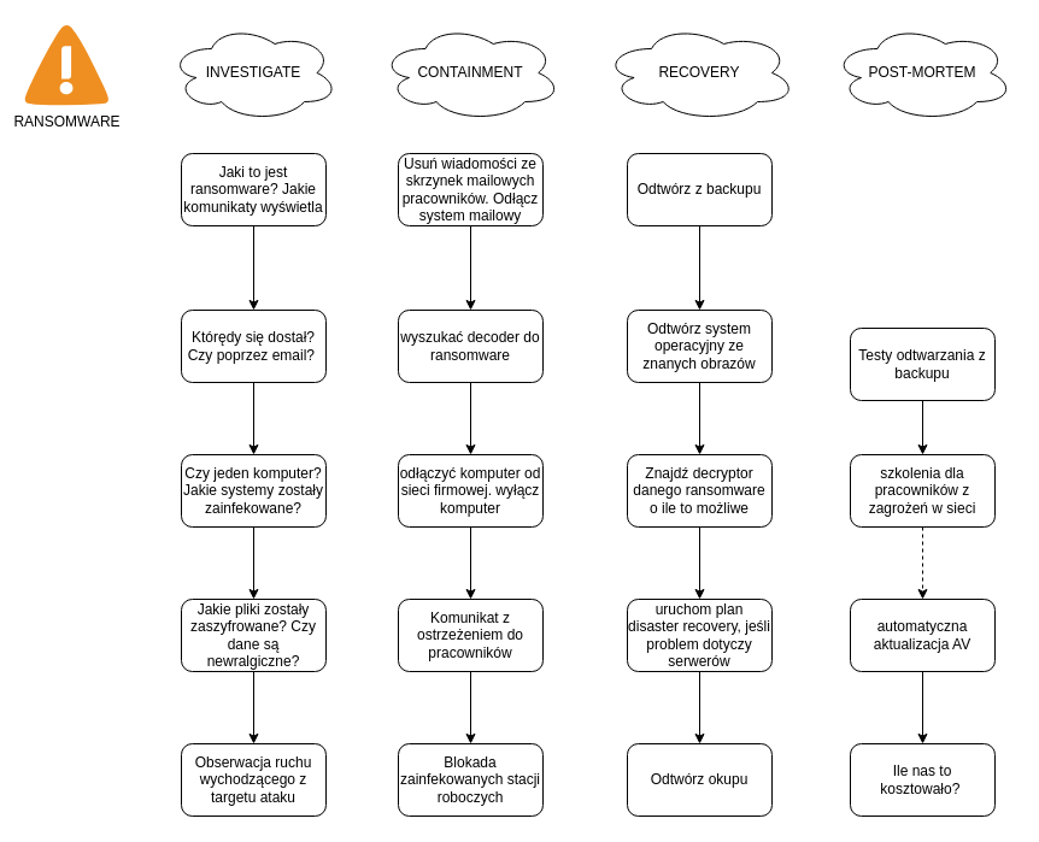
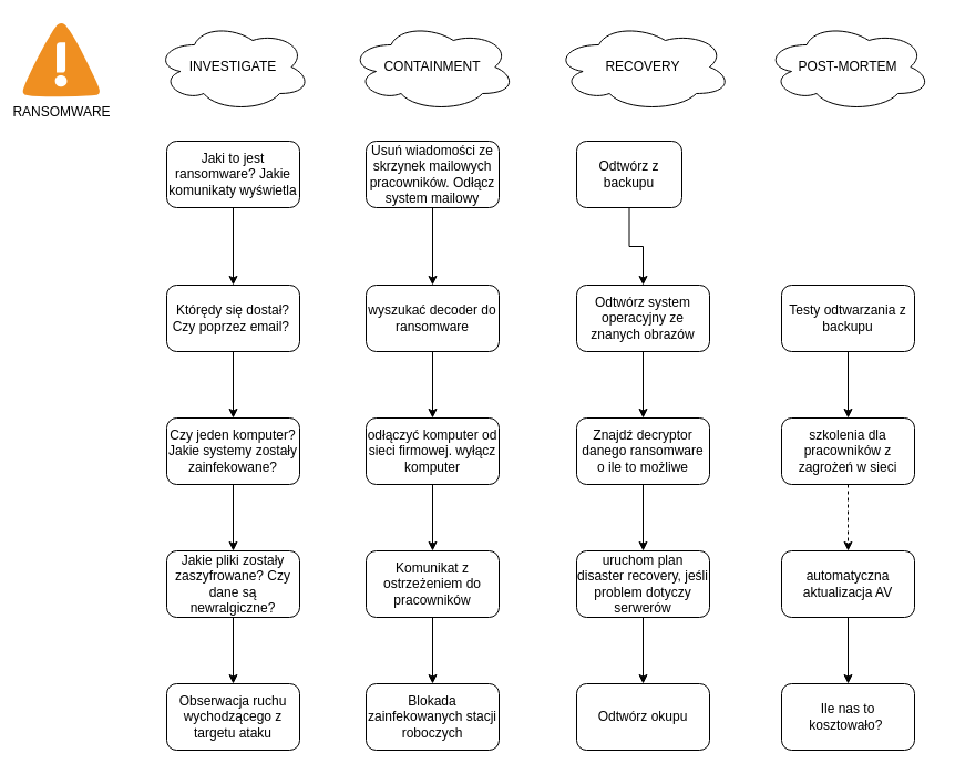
- <mxCell id="25" value="Odtwórz z backupu" style="rounded=1;whiteSpace=wrap;html=1;" vertex="1" parent="1"><mxGeometry x="520" y="127" width="120" height="60" as="geometry" /></mxCell>
+ <mxCell id="25" value="Odtwórz z backupu" style="rounded=1;whiteSpace=wrap;html=1;" vertex="1" parent="1"><mxGeometry x="520" y="127" width="95" height="60" as="geometry" /></mxCell>
- <mxCell id="33" value="Testy odtwarzania z backupu" style="rounded=1;whiteSpace=wrap;html=1;" vertex="1" parent="1"><mxGeometry x="705" y="272" width="120" height="60" as="geometry" /></mxCell>
+ <mxCell id="33" value="Testy odtwarzania z backupu" style="rounded=1;whiteSpace=wrap;html=1;" vertex="1" parent="1"><mxGeometry x="705" y="257" width="120" height="60" as="geometry" /></mxCell>
